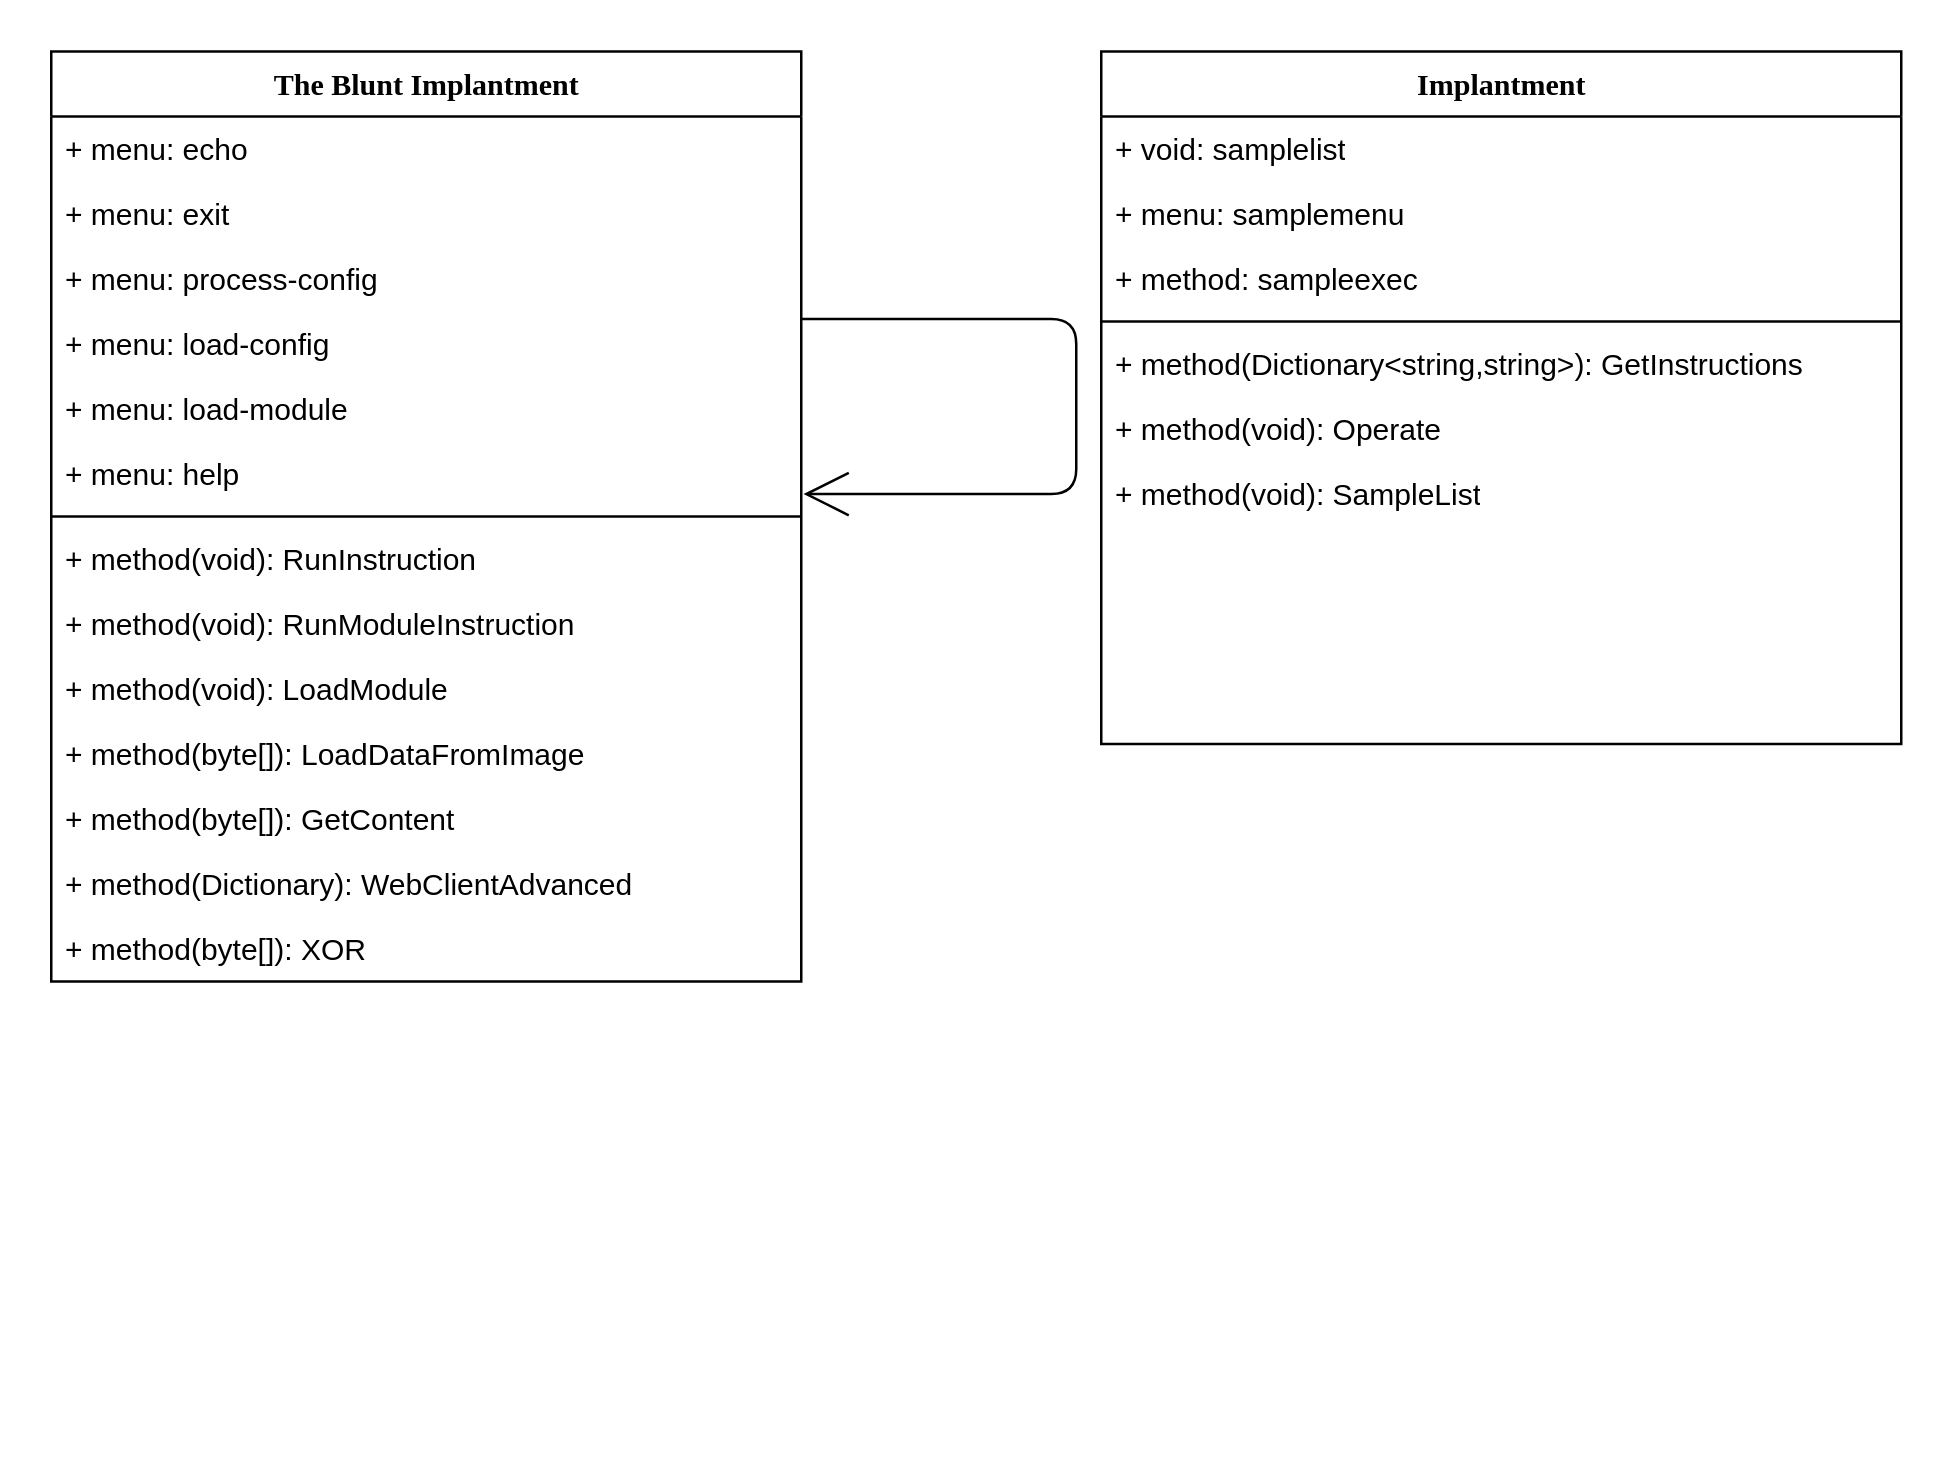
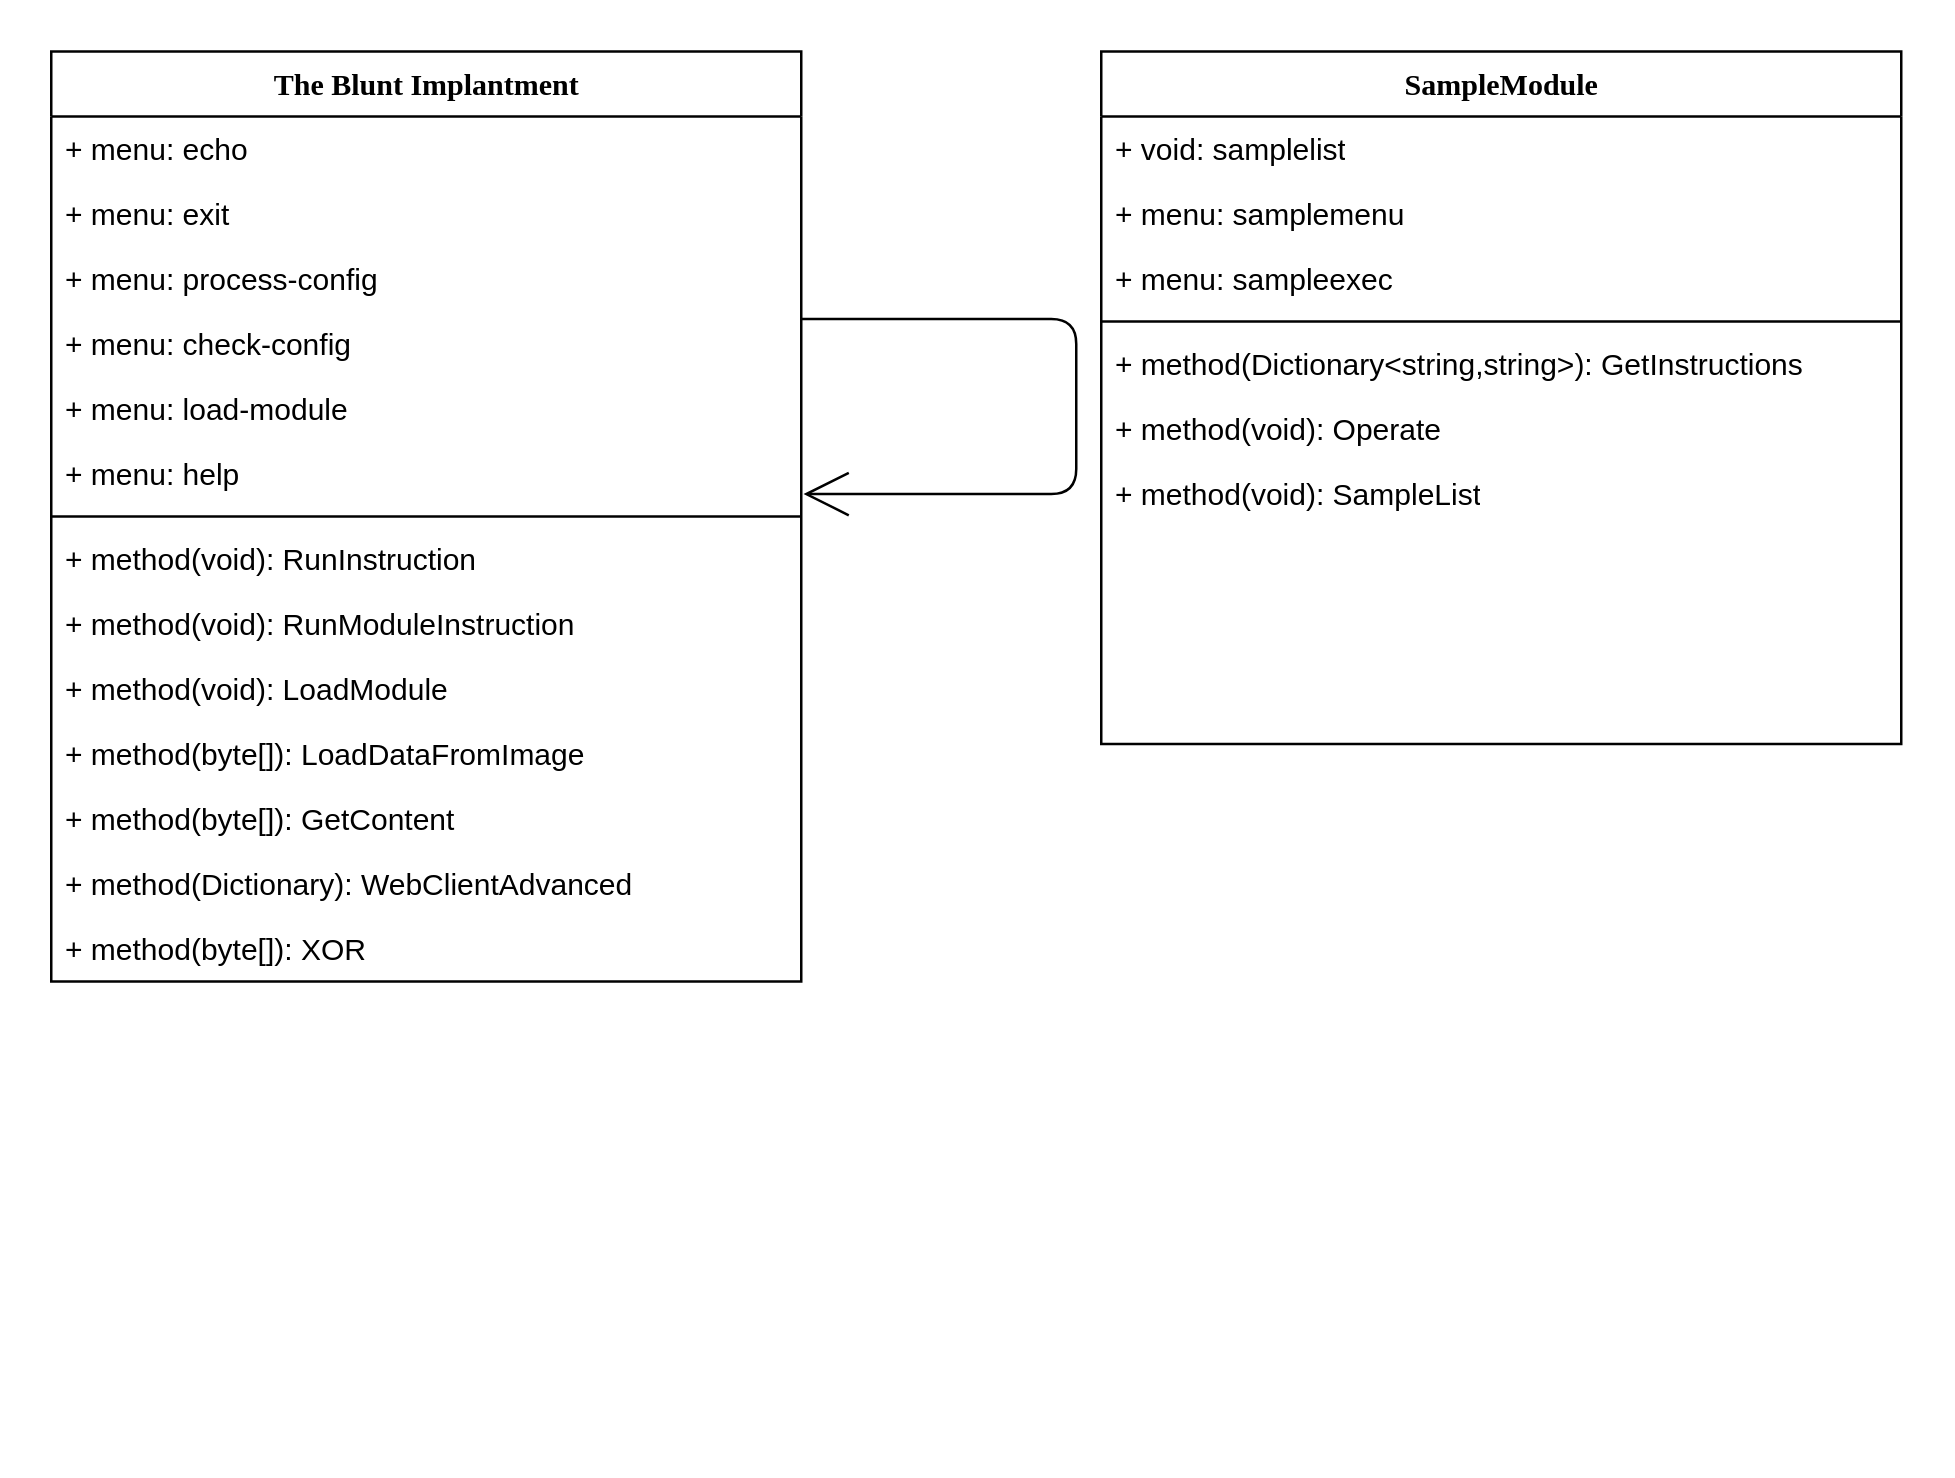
- <mxCell id="18" value="Implantment" style="swimlane;html=1;fontStyle=1;align=center;verticalAlign=top;childLayout=stackLayout;horizontal=1;startSize=26;horizontalStack=0;resizeParent=1;resizeLast=0;collapsible=1;marginBottom=0;swimlaneFillColor=#ffffff;rounded=0;shadow=0;comic=0;labelBackgroundColor=none;strokeWidth=1;fillColor=none;fontFamily=Verdana;fontSize=12" parent="1" vertex="1"><mxGeometry x="440" y="20" width="320" height="277" as="geometry" /></mxCell>
+ <mxCell id="18" value="SampleModule" style="swimlane;html=1;fontStyle=1;align=center;verticalAlign=top;childLayout=stackLayout;horizontal=1;startSize=26;horizontalStack=0;resizeParent=1;resizeLast=0;collapsible=1;marginBottom=0;swimlaneFillColor=#ffffff;rounded=0;shadow=0;comic=0;labelBackgroundColor=none;strokeWidth=1;fillColor=none;fontFamily=Verdana;fontSize=12" parent="1" vertex="1"><mxGeometry x="440" y="20" width="320" height="277" as="geometry" /></mxCell>
- <mxCell id="21" value="+ method: sampleexec" style="text;html=1;strokeColor=none;fillColor=none;align=left;verticalAlign=top;spacingLeft=4;spacingRight=4;whiteSpace=wrap;overflow=hidden;rotatable=0;points=[[0,0.5],[1,0.5]];portConstraint=eastwest;" vertex="1" parent="18"><mxGeometry y="78" width="320" height="26" as="geometry" /></mxCell>
+ <mxCell id="21" value="+ menu: sampleexec" style="text;html=1;strokeColor=none;fillColor=none;align=left;verticalAlign=top;spacingLeft=4;spacingRight=4;whiteSpace=wrap;overflow=hidden;rotatable=0;points=[[0,0.5],[1,0.5]];portConstraint=eastwest;" vertex="1" parent="18"><mxGeometry y="78" width="320" height="26" as="geometry" /></mxCell>
- <mxCell id="6" value="+ menu: load-config" style="text;html=1;strokeColor=none;fillColor=none;align=left;verticalAlign=top;spacingLeft=4;spacingRight=4;whiteSpace=wrap;overflow=hidden;rotatable=0;points=[[0,0.5],[1,0.5]];portConstraint=eastwest;" vertex="1" parent="2"><mxGeometry y="104" width="300" height="26" as="geometry" /></mxCell>
+ <mxCell id="6" value="+ menu: check-config" style="text;html=1;strokeColor=none;fillColor=none;align=left;verticalAlign=top;spacingLeft=4;spacingRight=4;whiteSpace=wrap;overflow=hidden;rotatable=0;points=[[0,0.5],[1,0.5]];portConstraint=eastwest;" vertex="1" parent="2"><mxGeometry y="104" width="300" height="26" as="geometry" /></mxCell>
